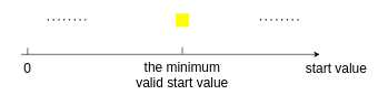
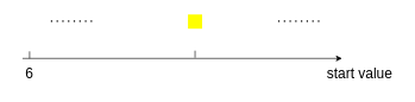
- <mxCell id="15" value="&lt;font color=&quot;#000000&quot; style=&quot;font-size: 20px&quot;&gt;0&lt;/font&gt;" style="text;html=1;strokeColor=none;fillColor=none;align=center;verticalAlign=middle;whiteSpace=wrap;rounded=0;sketch=0;fontColor=#FF0000;" parent="1" vertex="1"><mxGeometry x="20" y="92" width="40" height="20" as="geometry" /></mxCell>
+ <mxCell id="15" value="&lt;font color=&quot;#000000&quot; style=&quot;font-size: 20px&quot;&gt;6&lt;/font&gt;" style="text;html=1;strokeColor=none;fillColor=none;align=center;verticalAlign=middle;whiteSpace=wrap;rounded=0;sketch=0;fontColor=#FF0000;" parent="1" vertex="1"><mxGeometry x="20" y="92" width="40" height="20" as="geometry" /></mxCell>
- <mxCell id="17" value="&lt;font color=&quot;#000000&quot; style=&quot;font-size: 20px&quot;&gt;the minimum&lt;br&gt;valid start value&lt;/font&gt;" style="text;html=1;strokeColor=none;fillColor=none;align=center;verticalAlign=middle;whiteSpace=wrap;rounded=0;sketch=0;fontColor=#FF0000;" parent="1" vertex="1"><mxGeometry x="158" y="102" width="230" height="20" as="geometry" /></mxCell>
